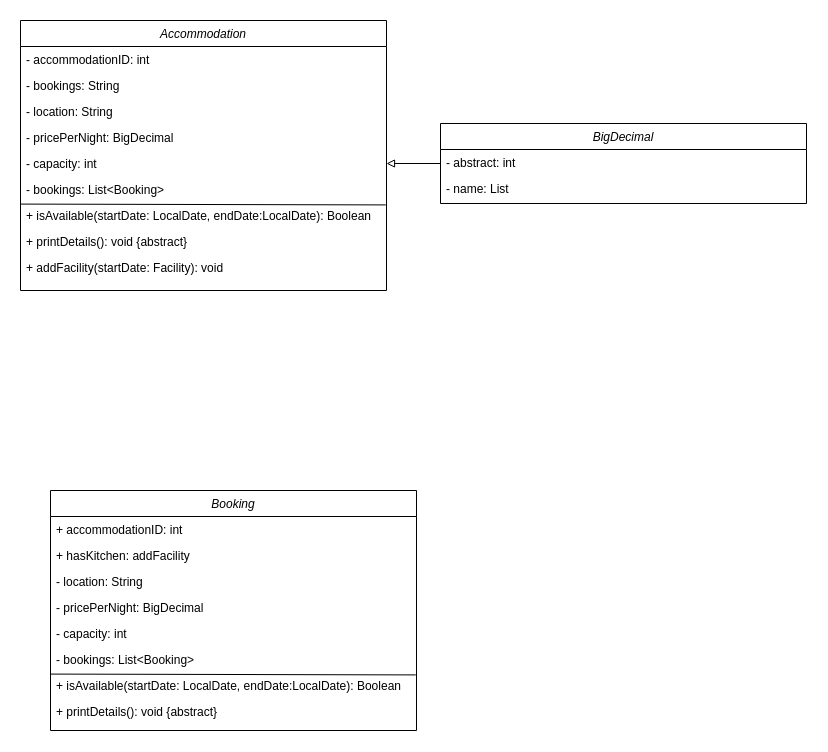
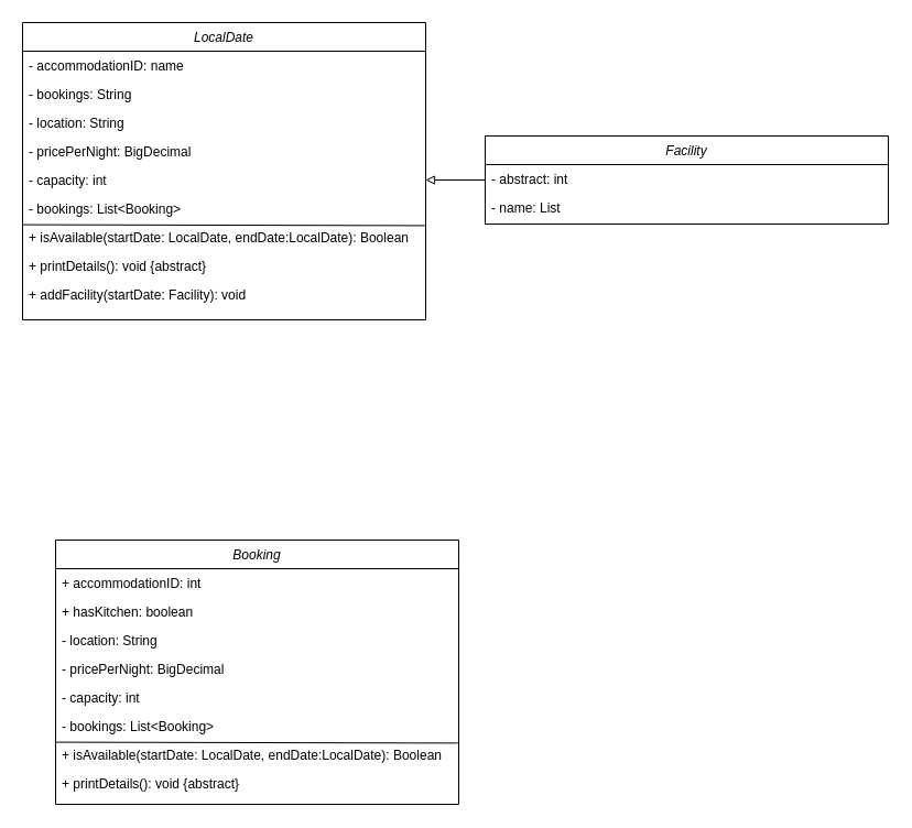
- <mxCell id="2" value="Accommodation" style="swimlane;fontStyle=2;align=center;verticalAlign=top;childLayout=stackLayout;horizontal=1;startSize=26;horizontalStack=0;resizeParent=1;resizeLast=0;collapsible=1;marginBottom=0;rounded=0;shadow=0;strokeWidth=1;" parent="1" vertex="1"><mxGeometry x="20" y="20" width="366" height="270" as="geometry"><mxRectangle x="230" y="140" width="160" height="26" as="alternateBounds" /></mxGeometry></mxCell>
+ <mxCell id="2" value="LocalDate" style="swimlane;fontStyle=2;align=center;verticalAlign=top;childLayout=stackLayout;horizontal=1;startSize=26;horizontalStack=0;resizeParent=1;resizeLast=0;collapsible=1;marginBottom=0;rounded=0;shadow=0;strokeWidth=1;" parent="1" vertex="1"><mxGeometry x="20" y="20" width="366" height="270" as="geometry"><mxRectangle x="230" y="140" width="160" height="26" as="alternateBounds" /></mxGeometry></mxCell>
- <mxCell id="3" value="- accommodationID: int" style="text;align=left;verticalAlign=top;spacingLeft=4;spacingRight=4;overflow=hidden;rotatable=0;points=[[0,0.5],[1,0.5]];portConstraint=eastwest;" parent="2" vertex="1"><mxGeometry y="26" width="366" height="26" as="geometry" /></mxCell>
+ <mxCell id="3" value="- accommodationID: name" style="text;align=left;verticalAlign=top;spacingLeft=4;spacingRight=4;overflow=hidden;rotatable=0;points=[[0,0.5],[1,0.5]];portConstraint=eastwest;" parent="2" vertex="1"><mxGeometry y="26" width="366" height="26" as="geometry" /></mxCell>
- <mxCell id="24" value="BigDecimal" style="swimlane;fontStyle=2;align=center;verticalAlign=top;childLayout=stackLayout;horizontal=1;startSize=26;horizontalStack=0;resizeParent=1;resizeLast=0;collapsible=1;marginBottom=0;rounded=0;shadow=0;strokeWidth=1;" vertex="1" parent="1"><mxGeometry x="440" y="123" width="366" height="80" as="geometry"><mxRectangle x="230" y="140" width="160" height="26" as="alternateBounds" /></mxGeometry></mxCell>
+ <mxCell id="24" value="Facility" style="swimlane;fontStyle=2;align=center;verticalAlign=top;childLayout=stackLayout;horizontal=1;startSize=26;horizontalStack=0;resizeParent=1;resizeLast=0;collapsible=1;marginBottom=0;rounded=0;shadow=0;strokeWidth=1;" vertex="1" parent="1"><mxGeometry x="440" y="123" width="366" height="80" as="geometry"><mxRectangle x="230" y="140" width="160" height="26" as="alternateBounds" /></mxGeometry></mxCell>
- <mxCell id="15" value="+ hasKitchen: addFacility" style="text;align=left;verticalAlign=top;spacingLeft=4;spacingRight=4;overflow=hidden;rotatable=0;points=[[0,0.5],[1,0.5]];portConstraint=eastwest;rounded=0;shadow=0;html=0;" vertex="1" parent="13"><mxGeometry y="52" width="366" height="26" as="geometry" /></mxCell>
+ <mxCell id="15" value="+ hasKitchen: boolean" style="text;align=left;verticalAlign=top;spacingLeft=4;spacingRight=4;overflow=hidden;rotatable=0;points=[[0,0.5],[1,0.5]];portConstraint=eastwest;rounded=0;shadow=0;html=0;" vertex="1" parent="13"><mxGeometry y="52" width="366" height="26" as="geometry" /></mxCell>
